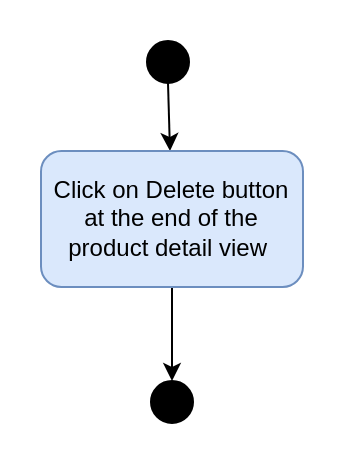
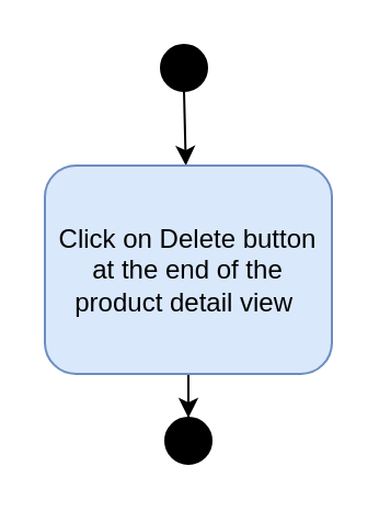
- <mxCell id="5" value="Click on Delete button at the end of the product detail view&amp;nbsp;" style="rounded=1;whiteSpace=wrap;html=1;fillColor=#dae8fc;strokeColor=#6c8ebf;" vertex="1" parent="1"><mxGeometry x="20" y="75" width="131" height="68" as="geometry" /></mxCell>
+ <mxCell id="5" value="Click on Delete button at the end of the product detail view&amp;nbsp;" style="rounded=1;whiteSpace=wrap;html=1;fillColor=#dae8fc;strokeColor=#6c8ebf;" vertex="1" parent="1"><mxGeometry x="20" y="75" width="131" height="95" as="geometry" /></mxCell>
